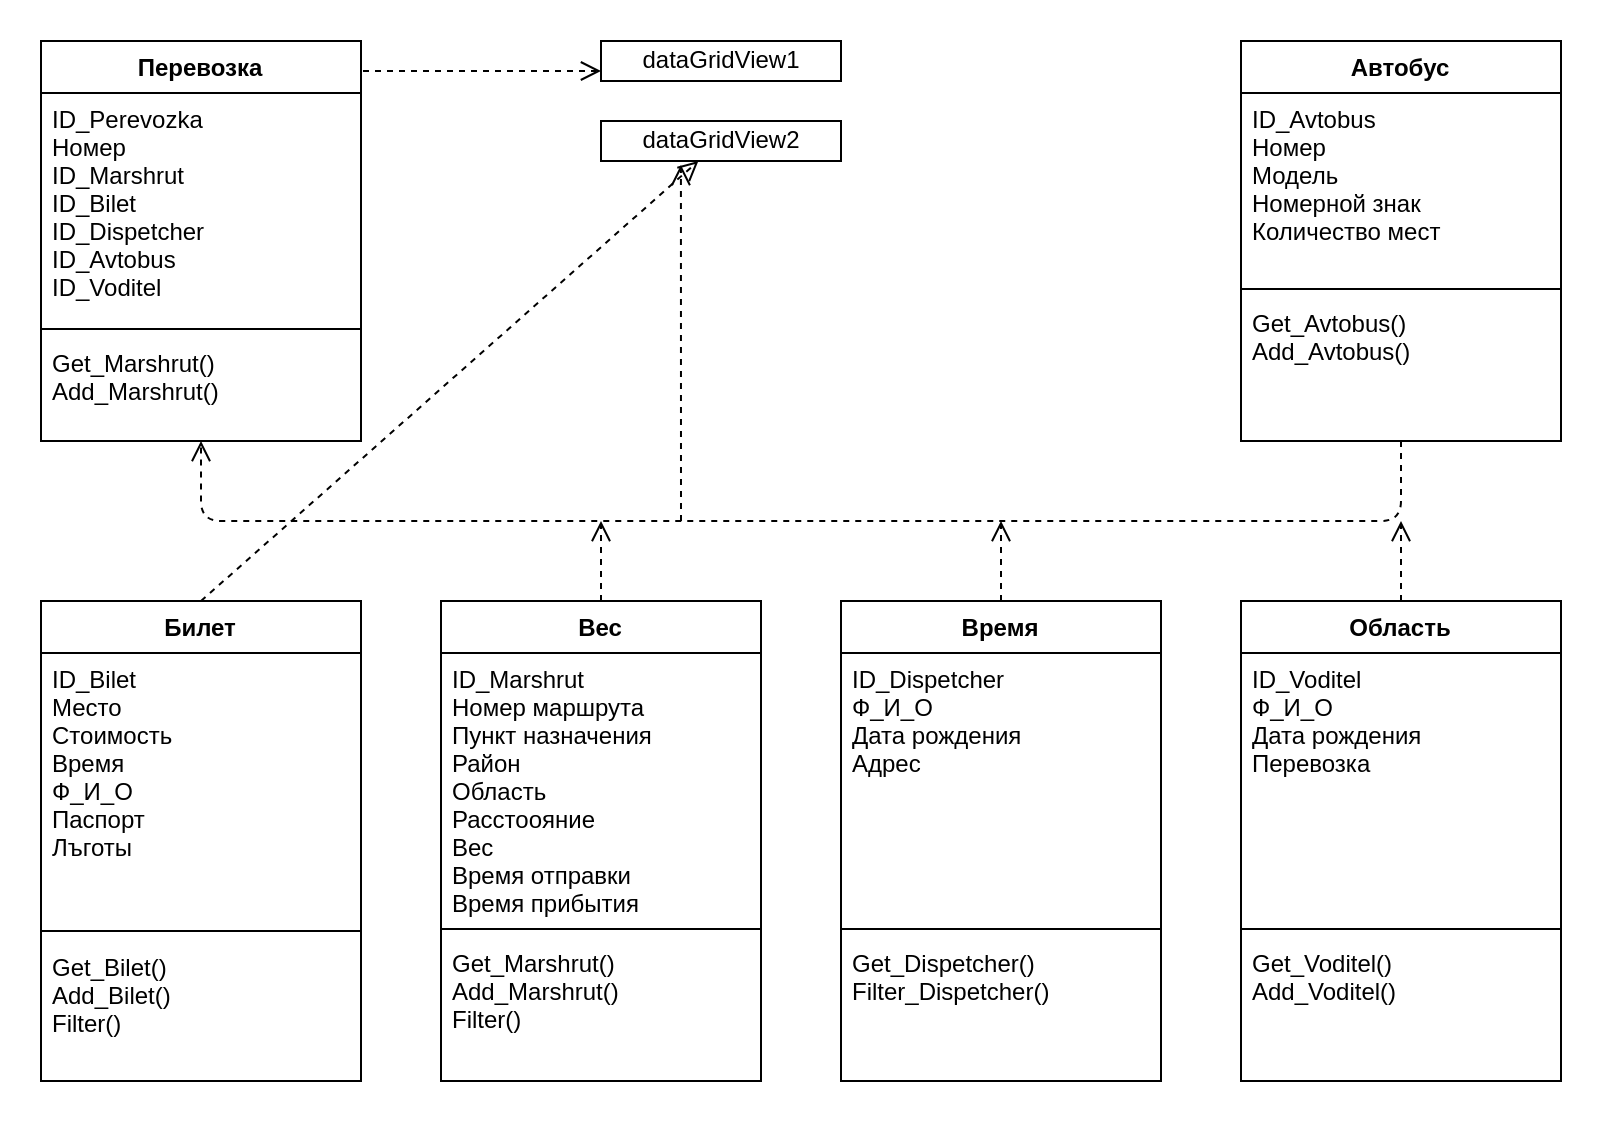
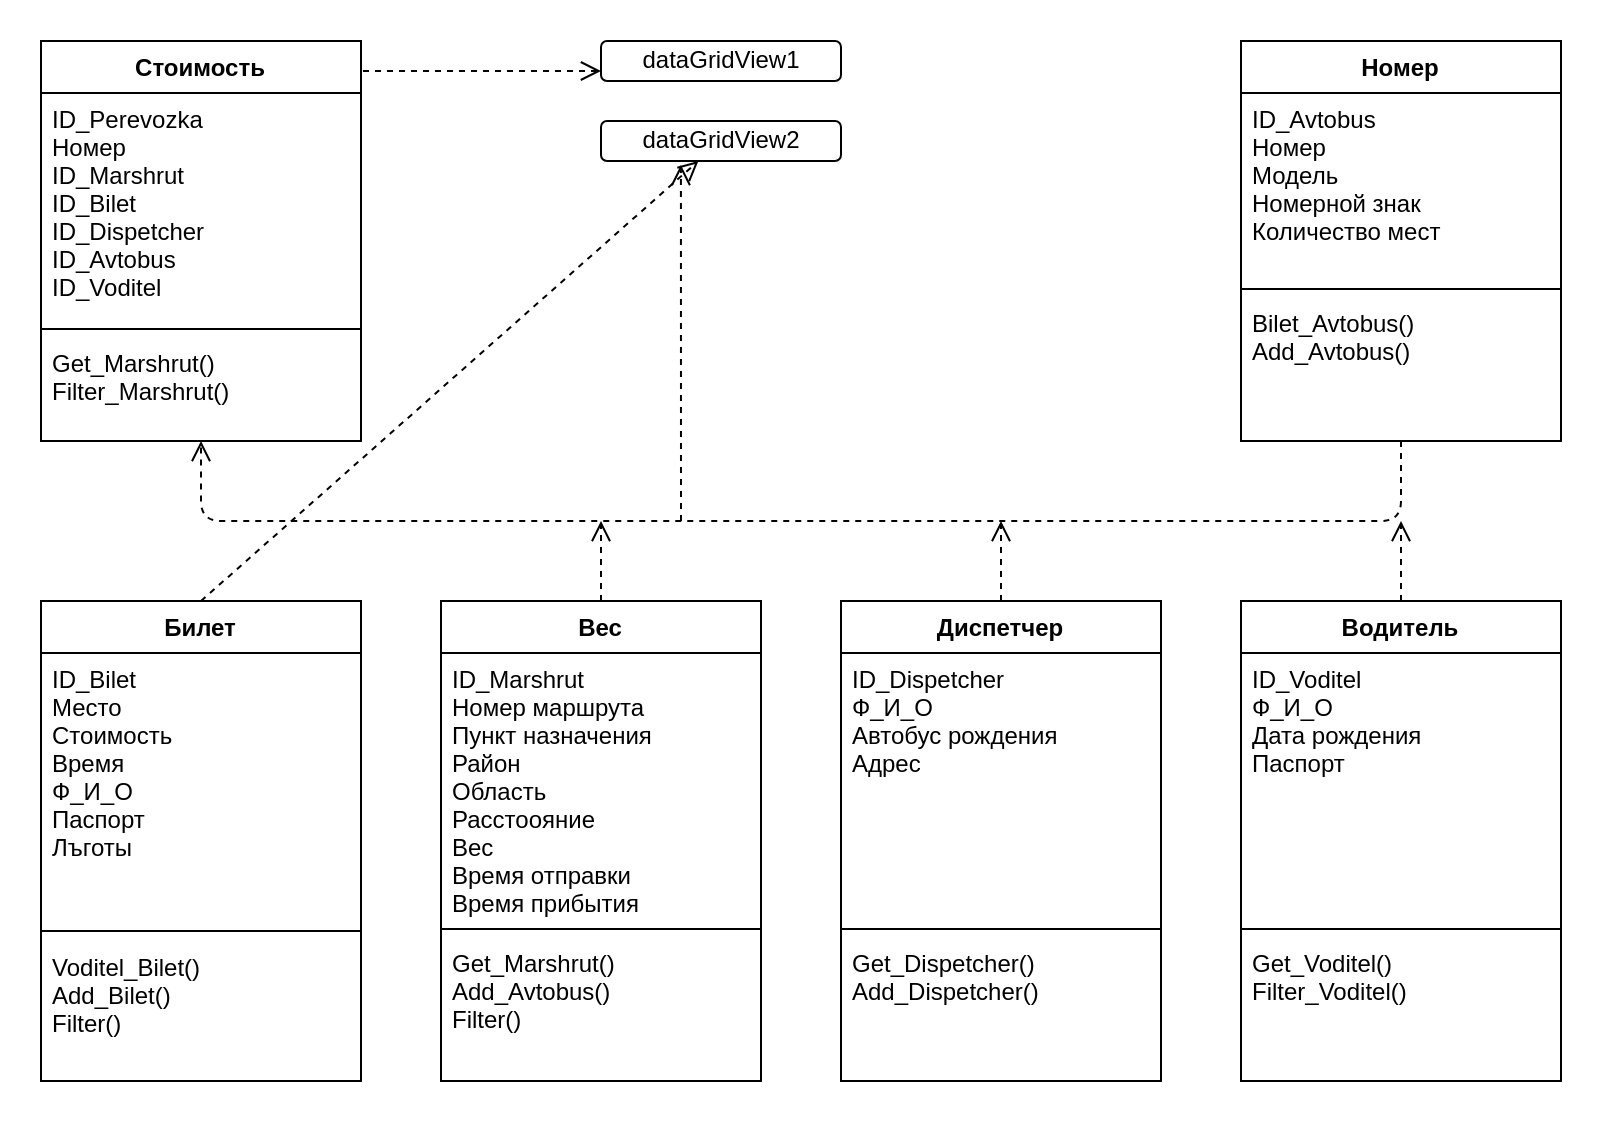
- <mxCell id="6" value="dataGridView1" style="html=1;" vertex="1" parent="1"><mxGeometry x="300" y="20" width="120" height="20" as="geometry" /></mxCell>
+ <mxCell id="6" value="dataGridView1" style="html=1;rounded=1;" vertex="1" parent="1"><mxGeometry x="300" y="20" width="120" height="20" as="geometry" /></mxCell>
- <mxCell id="2" value="Перевозка&#10;" style="swimlane;fontStyle=1;align=center;verticalAlign=top;childLayout=stackLayout;horizontal=1;startSize=26;horizontalStack=0;resizeParent=1;resizeParentMax=0;resizeLast=0;collapsible=1;marginBottom=0;" vertex="1" parent="1"><mxGeometry x="20" y="20" width="160" height="200" as="geometry" /></mxCell>
+ <mxCell id="2" value="Стоимость&#10;" style="swimlane;fontStyle=1;align=center;verticalAlign=top;childLayout=stackLayout;horizontal=1;startSize=26;horizontalStack=0;resizeParent=1;resizeParentMax=0;resizeLast=0;collapsible=1;marginBottom=0;" vertex="1" parent="1"><mxGeometry x="20" y="20" width="160" height="200" as="geometry" /></mxCell>
- <mxCell id="24" value="Автобус " style="swimlane;fontStyle=1;align=center;verticalAlign=top;childLayout=stackLayout;horizontal=1;startSize=26;horizontalStack=0;resizeParent=1;resizeParentMax=0;resizeLast=0;collapsible=1;marginBottom=0;" vertex="1" parent="1"><mxGeometry x="620" y="20" width="160" height="200" as="geometry" /></mxCell>
+ <mxCell id="24" value="Номер " style="swimlane;fontStyle=1;align=center;verticalAlign=top;childLayout=stackLayout;horizontal=1;startSize=26;horizontalStack=0;resizeParent=1;resizeParentMax=0;resizeLast=0;collapsible=1;marginBottom=0;" vertex="1" parent="1"><mxGeometry x="620" y="20" width="160" height="200" as="geometry" /></mxCell>
- <mxCell id="7" value="dataGridView2" style="html=1;" vertex="1" parent="1"><mxGeometry x="300" y="60" width="120" height="20" as="geometry" /></mxCell>
+ <mxCell id="7" value="dataGridView2" style="html=1;rounded=1;" vertex="1" parent="1"><mxGeometry x="300" y="60" width="120" height="20" as="geometry" /></mxCell>
- <mxCell id="27" value="Get_Avtobus()&#10;Add_Avtobus()&#10;" style="text;strokeColor=none;fillColor=none;align=left;verticalAlign=top;spacingLeft=4;spacingRight=4;overflow=hidden;rotatable=0;points=[[0,0.5],[1,0.5]];portConstraint=eastwest;" vertex="1" parent="24"><mxGeometry y="128" width="160" height="72" as="geometry" /></mxCell>
+ <mxCell id="27" value="Bilet_Avtobus()&#10;Add_Avtobus()&#10;" style="text;strokeColor=none;fillColor=none;align=left;verticalAlign=top;spacingLeft=4;spacingRight=4;overflow=hidden;rotatable=0;points=[[0,0.5],[1,0.5]];portConstraint=eastwest;" vertex="1" parent="24"><mxGeometry y="128" width="160" height="72" as="geometry" /></mxCell>
- <mxCell id="5" value="Get_Marshrut()&#10;Add_Marshrut()&#10;" style="text;strokeColor=none;fillColor=none;align=left;verticalAlign=top;spacingLeft=4;spacingRight=4;overflow=hidden;rotatable=0;points=[[0,0.5],[1,0.5]];portConstraint=eastwest;" vertex="1" parent="2"><mxGeometry y="148" width="160" height="52" as="geometry" /></mxCell>
+ <mxCell id="5" value="Get_Marshrut()&#10;Filter_Marshrut()&#10;" style="text;strokeColor=none;fillColor=none;align=left;verticalAlign=top;spacingLeft=4;spacingRight=4;overflow=hidden;rotatable=0;points=[[0,0.5],[1,0.5]];portConstraint=eastwest;" vertex="1" parent="2"><mxGeometry y="148" width="160" height="52" as="geometry" /></mxCell>
- <mxCell id="16" value="Время" style="swimlane;fontStyle=1;align=center;verticalAlign=top;childLayout=stackLayout;horizontal=1;startSize=26;horizontalStack=0;resizeParent=1;resizeParentMax=0;resizeLast=0;collapsible=1;marginBottom=0;" vertex="1" parent="1"><mxGeometry x="420" y="300" width="160" height="240" as="geometry" /></mxCell>
+ <mxCell id="16" value="Диспетчер" style="swimlane;fontStyle=1;align=center;verticalAlign=top;childLayout=stackLayout;horizontal=1;startSize=26;horizontalStack=0;resizeParent=1;resizeParentMax=0;resizeLast=0;collapsible=1;marginBottom=0;" vertex="1" parent="1"><mxGeometry x="420" y="300" width="160" height="240" as="geometry" /></mxCell>
- <mxCell id="20" value="Область" style="swimlane;fontStyle=1;align=center;verticalAlign=top;childLayout=stackLayout;horizontal=1;startSize=26;horizontalStack=0;resizeParent=1;resizeParentMax=0;resizeLast=0;collapsible=1;marginBottom=0;" vertex="1" parent="1"><mxGeometry x="620" y="300" width="160" height="240" as="geometry" /></mxCell>
+ <mxCell id="20" value="Водитель" style="swimlane;fontStyle=1;align=center;verticalAlign=top;childLayout=stackLayout;horizontal=1;startSize=26;horizontalStack=0;resizeParent=1;resizeParentMax=0;resizeLast=0;collapsible=1;marginBottom=0;" vertex="1" parent="1"><mxGeometry x="620" y="300" width="160" height="240" as="geometry" /></mxCell>
- <mxCell id="17" value="ID_Dispetcher&#10;Ф_И_О&#10;Дата рождения&#10;Адрес&#10;" style="text;strokeColor=none;fillColor=none;align=left;verticalAlign=top;spacingLeft=4;spacingRight=4;overflow=hidden;rotatable=0;points=[[0,0.5],[1,0.5]];portConstraint=eastwest;" vertex="1" parent="16"><mxGeometry y="26" width="160" height="134" as="geometry" /></mxCell>
+ <mxCell id="17" value="ID_Dispetcher&#10;Ф_И_О&#10;Автобус рождения&#10;Адрес&#10;" style="text;strokeColor=none;fillColor=none;align=left;verticalAlign=top;spacingLeft=4;spacingRight=4;overflow=hidden;rotatable=0;points=[[0,0.5],[1,0.5]];portConstraint=eastwest;" vertex="1" parent="16"><mxGeometry y="26" width="160" height="134" as="geometry" /></mxCell>
- <mxCell id="21" value="ID_Voditel&#10;Ф_И_О&#10;Дата рождения&#10;Перевозка&#10;" style="text;strokeColor=none;fillColor=none;align=left;verticalAlign=top;spacingLeft=4;spacingRight=4;overflow=hidden;rotatable=0;points=[[0,0.5],[1,0.5]];portConstraint=eastwest;" vertex="1" parent="20"><mxGeometry y="26" width="160" height="134" as="geometry" /></mxCell>
+ <mxCell id="21" value="ID_Voditel&#10;Ф_И_О&#10;Дата рождения&#10;Паспорт&#10;" style="text;strokeColor=none;fillColor=none;align=left;verticalAlign=top;spacingLeft=4;spacingRight=4;overflow=hidden;rotatable=0;points=[[0,0.5],[1,0.5]];portConstraint=eastwest;" vertex="1" parent="20"><mxGeometry y="26" width="160" height="134" as="geometry" /></mxCell>
- <mxCell id="15" value="Get_Marshrut()&#10;Add_Marshrut()&#10;Filter()&#10;" style="text;strokeColor=none;fillColor=none;align=left;verticalAlign=top;spacingLeft=4;spacingRight=4;overflow=hidden;rotatable=0;points=[[0,0.5],[1,0.5]];portConstraint=eastwest;" vertex="1" parent="12"><mxGeometry y="168" width="160" height="72" as="geometry" /></mxCell>
+ <mxCell id="15" value="Get_Marshrut()&#10;Add_Avtobus()&#10;Filter()&#10;" style="text;strokeColor=none;fillColor=none;align=left;verticalAlign=top;spacingLeft=4;spacingRight=4;overflow=hidden;rotatable=0;points=[[0,0.5],[1,0.5]];portConstraint=eastwest;" vertex="1" parent="12"><mxGeometry y="168" width="160" height="72" as="geometry" /></mxCell>
- <mxCell id="19" value="Get_Dispetcher()&#10;Filter_Dispetcher()&#10;" style="text;strokeColor=none;fillColor=none;align=left;verticalAlign=top;spacingLeft=4;spacingRight=4;overflow=hidden;rotatable=0;points=[[0,0.5],[1,0.5]];portConstraint=eastwest;" vertex="1" parent="16"><mxGeometry y="168" width="160" height="72" as="geometry" /></mxCell>
+ <mxCell id="19" value="Get_Dispetcher()&#10;Add_Dispetcher()&#10;" style="text;strokeColor=none;fillColor=none;align=left;verticalAlign=top;spacingLeft=4;spacingRight=4;overflow=hidden;rotatable=0;points=[[0,0.5],[1,0.5]];portConstraint=eastwest;" vertex="1" parent="16"><mxGeometry y="168" width="160" height="72" as="geometry" /></mxCell>
- <mxCell id="23" value="Get_Voditel()&#10;Add_Voditel()&#10;" style="text;strokeColor=none;fillColor=none;align=left;verticalAlign=top;spacingLeft=4;spacingRight=4;overflow=hidden;rotatable=0;points=[[0,0.5],[1,0.5]];portConstraint=eastwest;" vertex="1" parent="20"><mxGeometry y="168" width="160" height="72" as="geometry" /></mxCell>
+ <mxCell id="23" value="Get_Voditel()&#10;Filter_Voditel()&#10;" style="text;strokeColor=none;fillColor=none;align=left;verticalAlign=top;spacingLeft=4;spacingRight=4;overflow=hidden;rotatable=0;points=[[0,0.5],[1,0.5]];portConstraint=eastwest;" vertex="1" parent="20"><mxGeometry y="168" width="160" height="72" as="geometry" /></mxCell>
- <mxCell id="11" value="Get_Bilet()&#10;Add_Bilet()&#10;Filter()&#10;" style="text;strokeColor=none;fillColor=none;align=left;verticalAlign=top;spacingLeft=4;spacingRight=4;overflow=hidden;rotatable=0;points=[[0,0.5],[1,0.5]];portConstraint=eastwest;" vertex="1" parent="8"><mxGeometry y="170" width="160" height="70" as="geometry" /></mxCell>
+ <mxCell id="11" value="Voditel_Bilet()&#10;Add_Bilet()&#10;Filter()&#10;" style="text;strokeColor=none;fillColor=none;align=left;verticalAlign=top;spacingLeft=4;spacingRight=4;overflow=hidden;rotatable=0;points=[[0,0.5],[1,0.5]];portConstraint=eastwest;" vertex="1" parent="8"><mxGeometry y="170" width="160" height="70" as="geometry" /></mxCell>
